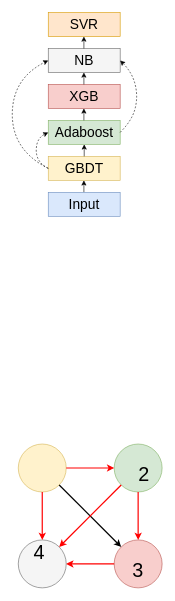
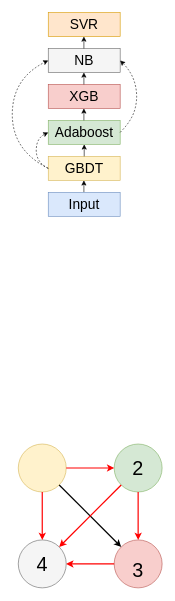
- <mxCell id="34" value="&lt;font style=&quot;font-size: 33px&quot;&gt;2&lt;/font&gt;" style="text;html=1;strokeColor=none;fillColor=none;align=center;verticalAlign=middle;whiteSpace=wrap;rounded=0;" vertex="1" parent="1"><mxGeometry x="220" y="780" width="40" height="20" as="geometry" /></mxCell>
+ <mxCell id="34" value="&lt;font style=&quot;font-size: 33px&quot;&gt;2&lt;/font&gt;" style="text;html=1;strokeColor=none;fillColor=none;align=center;verticalAlign=middle;whiteSpace=wrap;rounded=0;" vertex="1" parent="1"><mxGeometry x="210" y="770" width="40" height="20" as="geometry" /></mxCell>
- <mxCell id="32" value="&lt;font style=&quot;font-size: 33px&quot;&gt;4&lt;/font&gt;" style="text;html=1;strokeColor=none;fillColor=none;align=center;verticalAlign=middle;whiteSpace=wrap;rounded=0;" vertex="1" parent="1"><mxGeometry x="45" y="910" width="40" height="20" as="geometry" /></mxCell>
+ <mxCell id="32" value="&lt;font style=&quot;font-size: 33px&quot;&gt;4&lt;/font&gt;" style="text;html=1;strokeColor=none;fillColor=none;align=center;verticalAlign=middle;whiteSpace=wrap;rounded=0;" vertex="1" parent="1"><mxGeometry x="50" y="930" width="40" height="20" as="geometry" /></mxCell>
